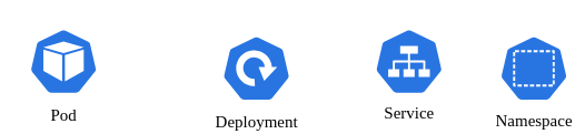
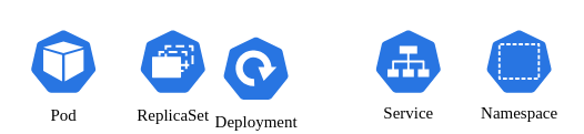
+ <mxCell id="3" value="ReplicaSet" style="html=1;dashed=0;whitespace=wrap;fillColor=#2875E2;strokeColor=#ffffff;points=[[0.005,0.63,0],[0.1,0.2,0],[0.9,0.2,0],[0.5,0,0],[0.995,0.63,0],[0.72,0.99,0],[0.5,1,0],[0.28,0.99,0]];shape=mxgraph.kubernetes.icon;prIcon=rs;verticalAlign=top;labelPosition=center;verticalLabelPosition=bottom;align=center;spacingTop=1;fontFamily=Verdana;" parent="1" vertex="1"><mxGeometry x="99" y="20" width="50" height="48" as="geometry" /></mxCell>
- <mxCell id="6" value="Namespace" style="html=1;dashed=0;whitespace=wrap;fillColor=#2875E2;strokeColor=#ffffff;points=[[0.005,0.63,0],[0.1,0.2,0],[0.9,0.2,0],[0.5,0,0],[0.995,0.63,0],[0.72,0.99,0],[0.5,1,0],[0.28,0.99,0]];shape=mxgraph.kubernetes.icon;prIcon=ns;verticalAlign=top;labelPosition=center;verticalLabelPosition=bottom;align=center;fontFamily=Verdana;" parent="1" vertex="1"><mxGeometry x="359" y="25" width="50" height="48" as="geometry" /></mxCell>
+ <mxCell id="6" value="Namespace" style="html=1;dashed=0;whitespace=wrap;fillColor=#2875E2;strokeColor=#ffffff;points=[[0.005,0.63,0],[0.1,0.2,0],[0.9,0.2,0],[0.5,0,0],[0.995,0.63,0],[0.72,0.99,0],[0.5,1,0],[0.28,0.99,0]];shape=mxgraph.kubernetes.icon;prIcon=ns;verticalAlign=top;labelPosition=center;verticalLabelPosition=bottom;align=center;fontFamily=Verdana;" parent="1" vertex="1"><mxGeometry x="349" y="20" width="50" height="48" as="geometry" /></mxCell>
